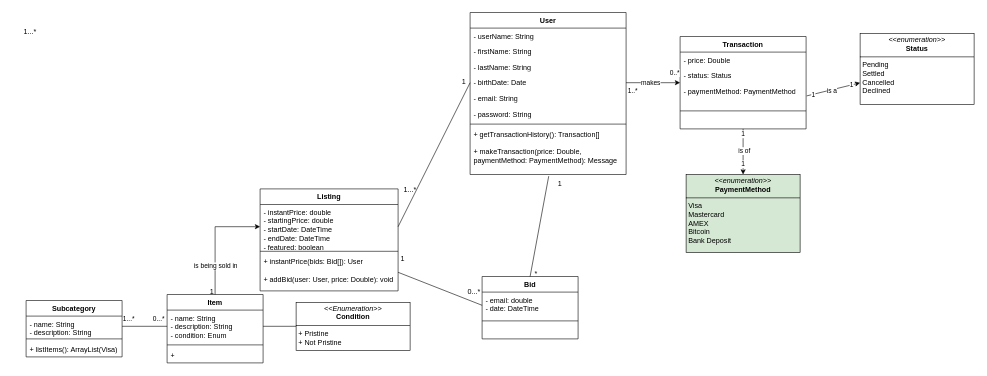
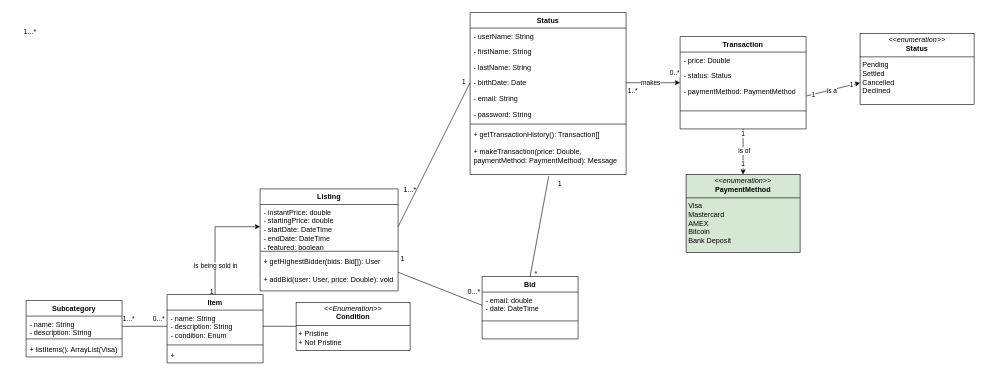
- <mxCell id="2" value="User" style="swimlane;fontStyle=1;align=center;verticalAlign=top;childLayout=stackLayout;horizontal=1;startSize=26;horizontalStack=0;resizeParent=1;resizeParentMax=0;resizeLast=0;collapsible=1;marginBottom=0;whiteSpace=wrap;html=1;" parent="1" vertex="1"><mxGeometry y="20" width="260" height="270" as="geometry" x="783" /></mxCell>
+ <mxCell id="2" value="Status" style="swimlane;fontStyle=1;align=center;verticalAlign=top;childLayout=stackLayout;horizontal=1;startSize=26;horizontalStack=0;resizeParent=1;resizeParentMax=0;resizeLast=0;collapsible=1;marginBottom=0;whiteSpace=wrap;html=1;" parent="1" vertex="1"><mxGeometry y="20" width="260" height="270" as="geometry" x="783" /></mxCell>
- <mxCell id="14" value="+ instantPrice(bids: Bid[]): User&lt;div&gt;&lt;br&gt;&lt;/div&gt;&lt;div&gt;+ addBid(user: User, price: Double): void&lt;/div&gt;" style="text;strokeColor=none;fillColor=none;align=left;verticalAlign=top;spacingLeft=4;spacingRight=4;overflow=hidden;rotatable=0;points=[[0,0.5],[1,0.5]];portConstraint=eastwest;whiteSpace=wrap;html=1;" parent="11" vertex="1"><mxGeometry y="108" width="230" height="62" as="geometry" /></mxCell>
+ <mxCell id="14" value="+ getHighestBidder(bids: Bid[]): User&lt;div&gt;&lt;br&gt;&lt;/div&gt;&lt;div&gt;+ addBid(user: User, price: Double): void&lt;/div&gt;" style="text;strokeColor=none;fillColor=none;align=left;verticalAlign=top;spacingLeft=4;spacingRight=4;overflow=hidden;rotatable=0;points=[[0,0.5],[1,0.5]];portConstraint=eastwest;whiteSpace=wrap;html=1;" parent="11" vertex="1"><mxGeometry y="108" width="230" height="62" as="geometry" /></mxCell>
